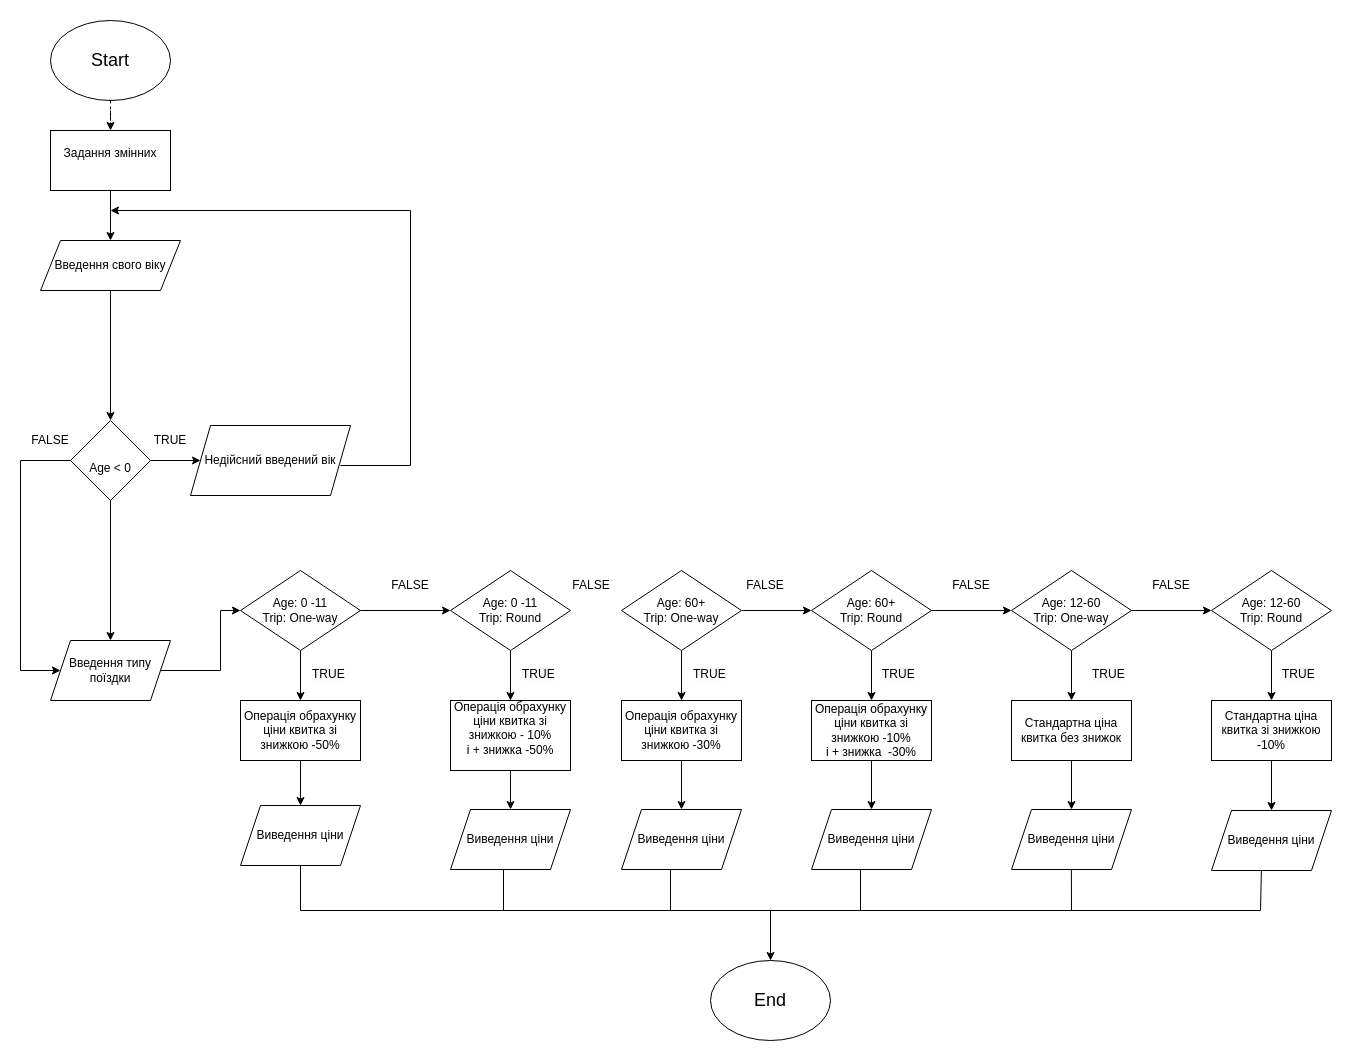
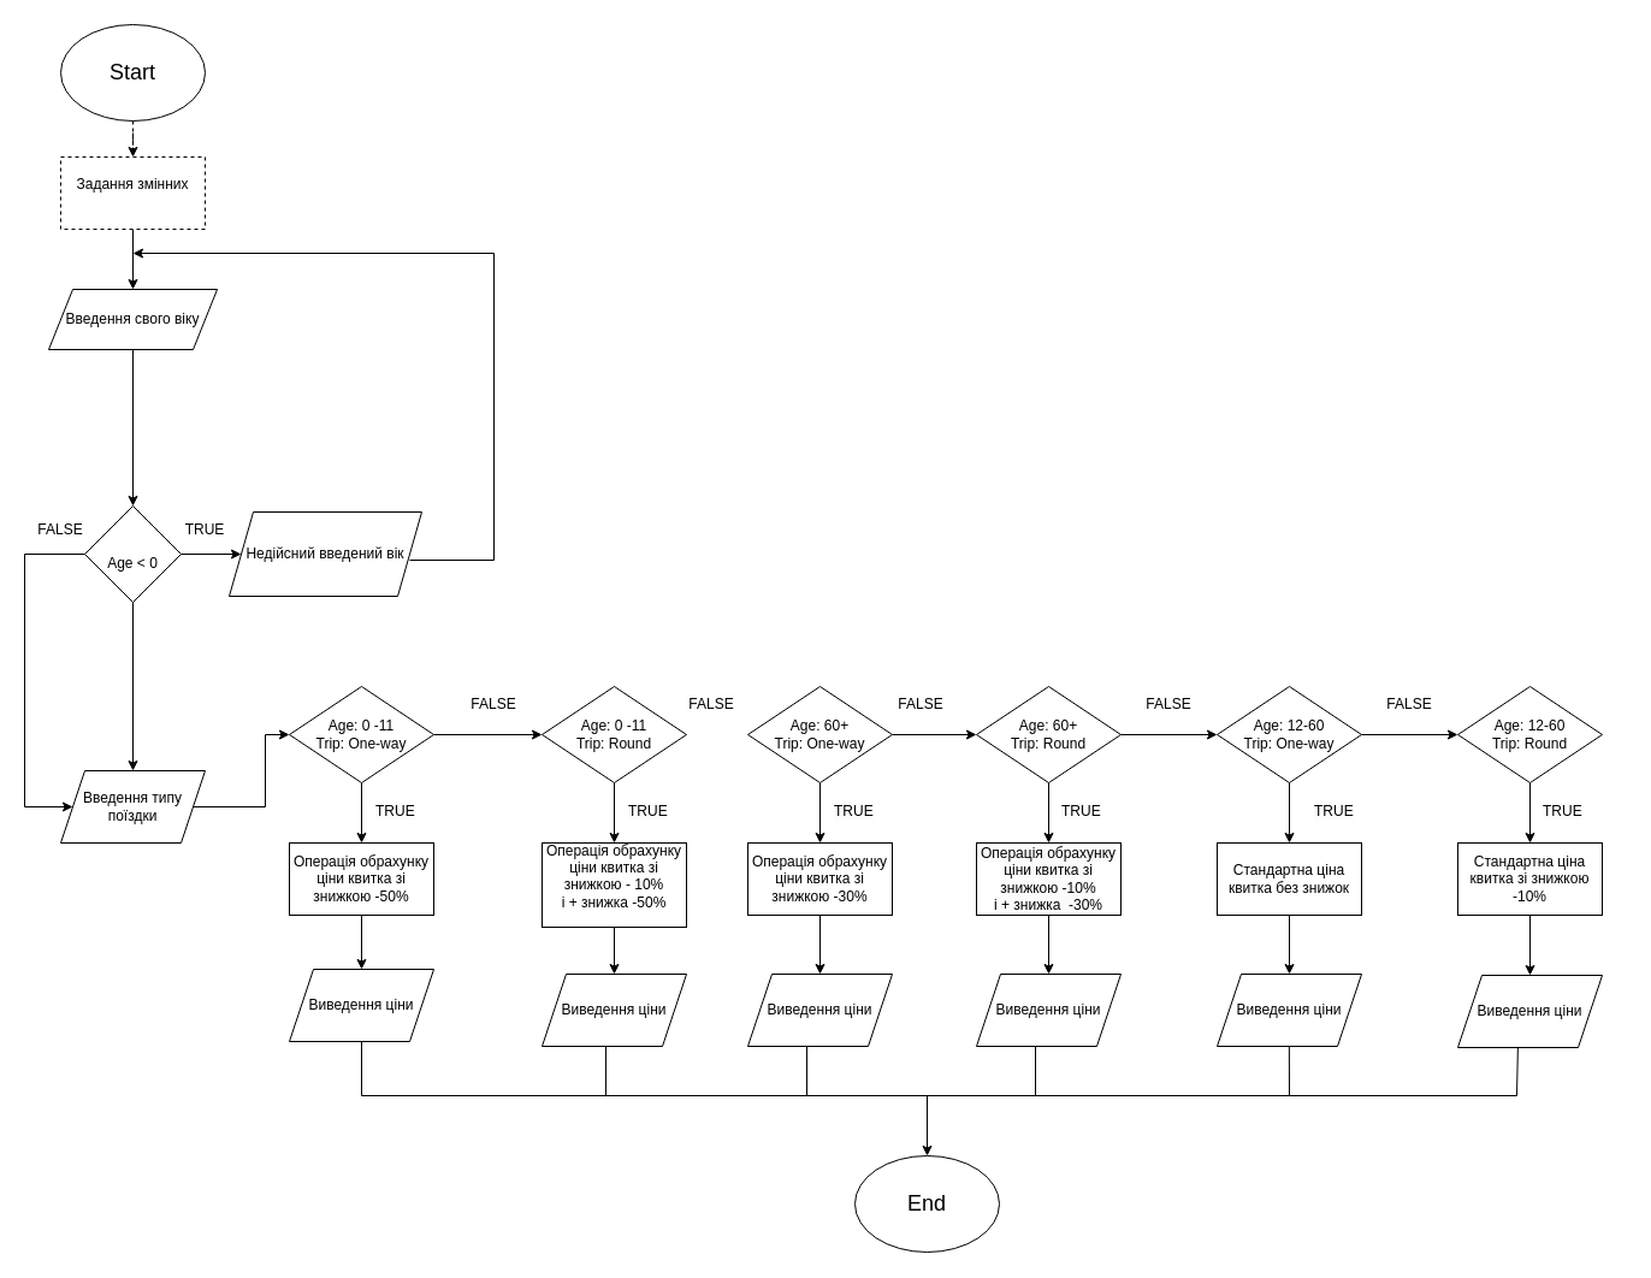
- <mxCell id="5" value="Задання змінних&lt;div&gt;&lt;br/&gt;&lt;/div&gt;" style="rounded=0;whiteSpace=wrap;html=1;" vertex="1" parent="1"><mxGeometry x="50" y="130" width="120" height="60" as="geometry" /></mxCell>
+ <mxCell id="5" value="Задання змінних&lt;div&gt;&lt;br/&gt;&lt;/div&gt;" style="rounded=0;whiteSpace=wrap;html=1;dashed=1;" vertex="1" parent="1"><mxGeometry x="50" y="130" width="120" height="60" as="geometry" /></mxCell>
